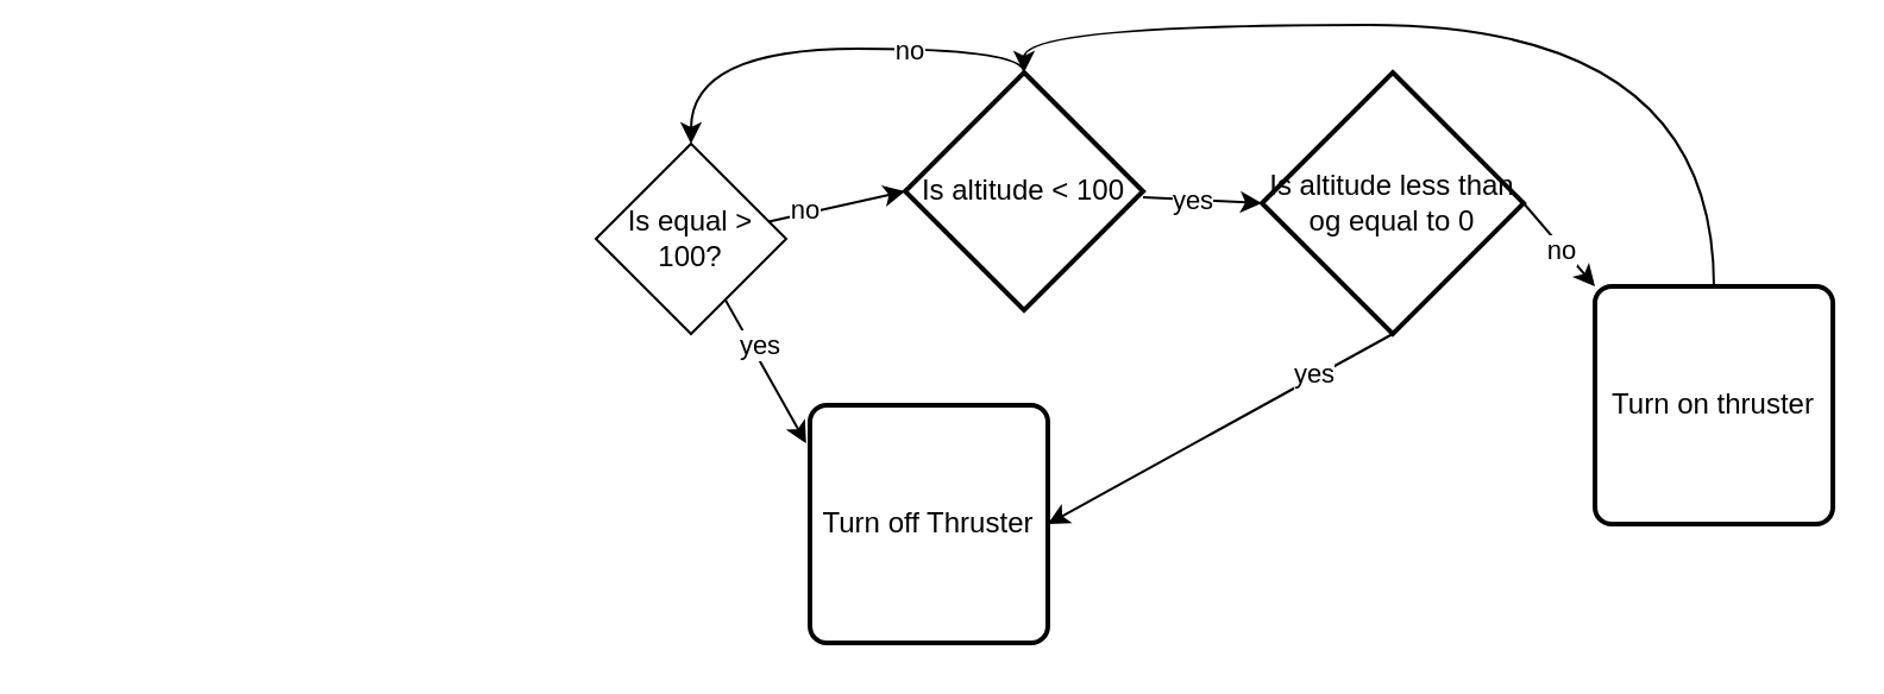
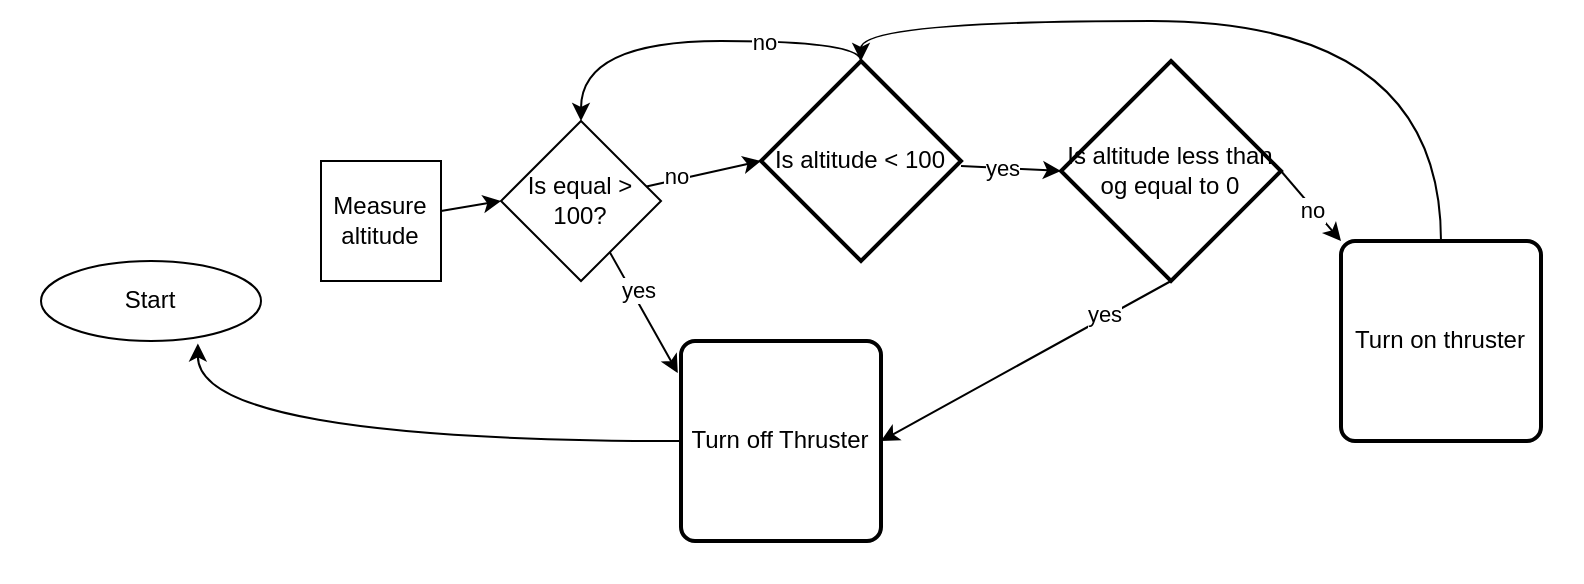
+ <mxCell id="22" style="rounded=0;orthogonalLoop=1;jettySize=auto;html=1;entryX=0;entryY=0.5;entryDx=0;entryDy=0;" edge="1" parent="1" source="23" target="5"><mxGeometry relative="1" as="geometry" /></mxCell>
+ <mxCell id="23" value="Measure altitude" style="whiteSpace=wrap;html=1;aspect=fixed;" vertex="1" parent="1"><mxGeometry x="160" y="80" width="60" height="60" as="geometry" /></mxCell>
+ <mxCell id="2" value="Start" style="ellipse;whiteSpace=wrap;html=1;" vertex="1" parent="1"><mxGeometry x="20" y="130" width="110" height="40" as="geometry" /></mxCell>
+ <mxCell id="21" style="edgeStyle=orthogonalEdgeStyle;rounded=0;orthogonalLoop=1;jettySize=auto;html=1;entryX=0.713;entryY=1.03;entryDx=0;entryDy=0;entryPerimeter=0;curved=1;" edge="1" parent="1" source="6" target="2"><mxGeometry relative="1" as="geometry"><Array as="points"><mxPoint x="98" y="220" /></Array></mxGeometry></mxCell>
